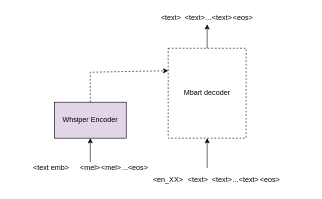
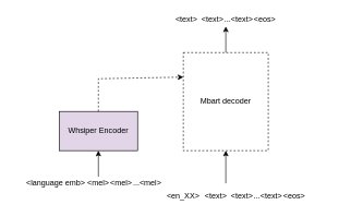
- <mxCell id="5" value="&amp;lt;text emb&amp;gt;" style="text;strokeColor=none;align=center;fillColor=none;html=1;verticalAlign=middle;whiteSpace=wrap;rounded=0;" vertex="1" parent="1"><mxGeometry x="20" y="270" width="130" height="20" as="geometry" /></mxCell>
+ <mxCell id="5" value="&amp;lt;language emb&amp;gt;" style="text;strokeColor=none;align=center;fillColor=none;html=1;verticalAlign=middle;whiteSpace=wrap;rounded=0;" vertex="1" parent="1"><mxGeometry x="20" y="270" width="130" height="20" as="geometry" /></mxCell>
- <mxCell id="8" value="...&amp;lt;eos&amp;gt;" style="text;strokeColor=none;align=center;fillColor=none;html=1;verticalAlign=middle;whiteSpace=wrap;rounded=0;" vertex="1" parent="1"><mxGeometry x="160" y="270" width="130" height="20" as="geometry" /></mxCell>
+ <mxCell id="8" value="...&amp;lt;mel&amp;gt;" style="text;strokeColor=none;align=center;fillColor=none;html=1;verticalAlign=middle;whiteSpace=wrap;rounded=0;" vertex="1" parent="1"><mxGeometry x="160" y="270" width="130" height="20" as="geometry" /></mxCell>
